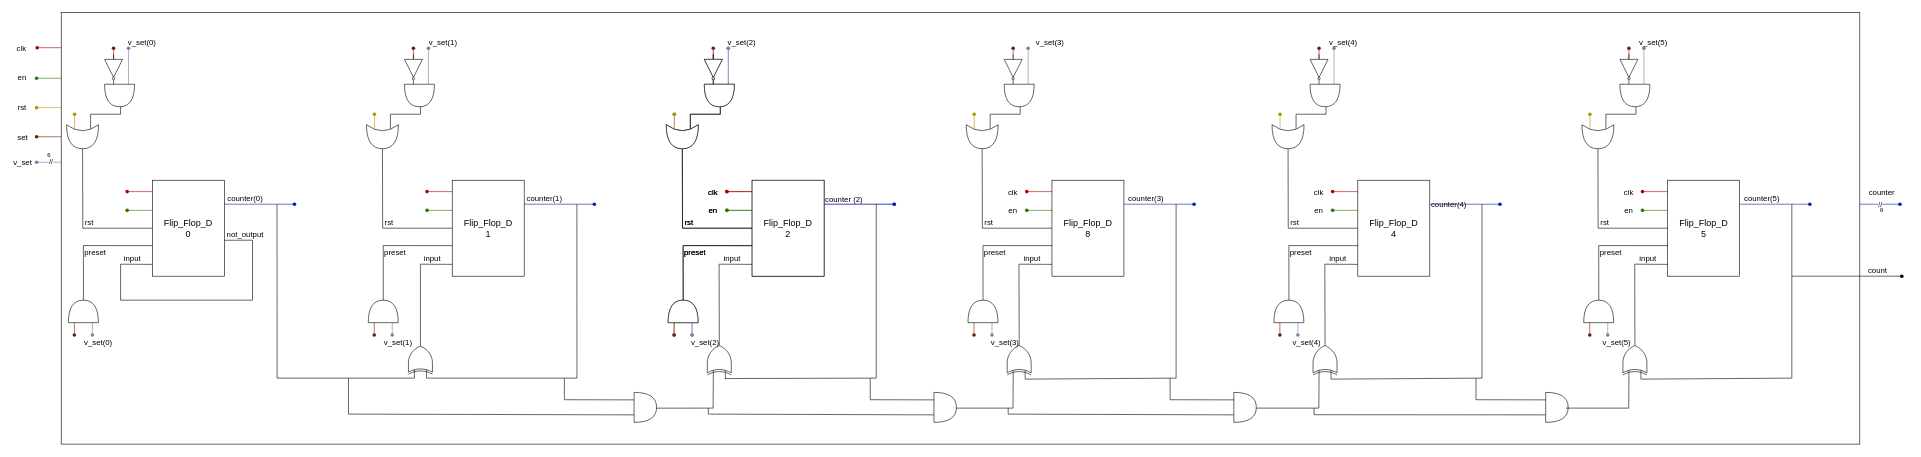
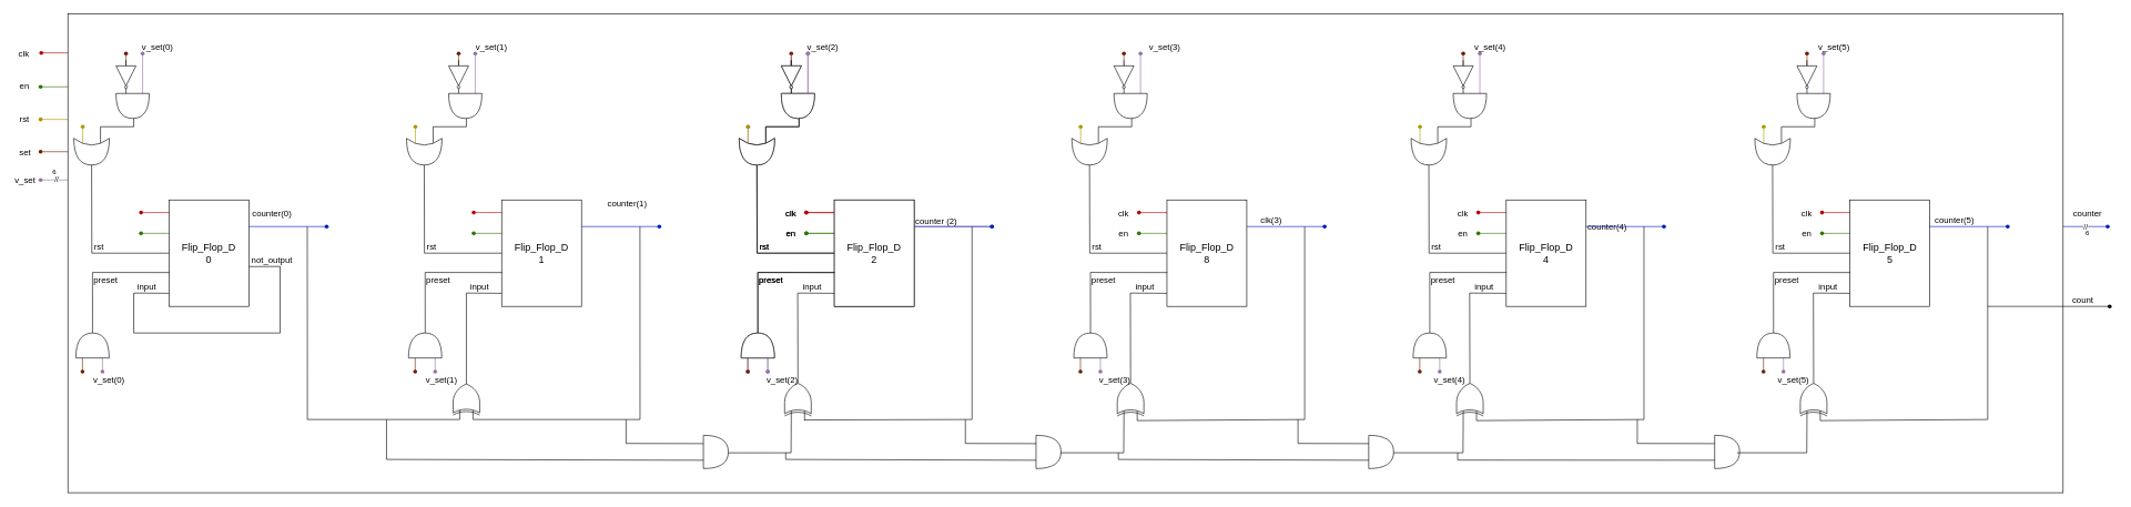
- <mxCell id="59" value="&lt;font style=&quot;font-size: 13px;&quot;&gt;counter(0)&lt;/font&gt;" style="text;html=1;align=center;verticalAlign=middle;whiteSpace=wrap;rounded=0;container=0;" vertex="1" parent="1"><mxGeometry x="388" y="320" width="40" height="20" as="geometry" /></mxCell>
+ <mxCell id="59" value="&lt;font style=&quot;font-size: 13px;&quot;&gt;counter(0)&lt;/font&gt;" style="text;html=1;align=center;verticalAlign=middle;whiteSpace=wrap;rounded=0;container=0;" vertex="1" parent="1"><mxGeometry x="388" y="310" width="40" height="20" as="geometry" /></mxCell>
- <mxCell id="87" value="&lt;span style=&quot;font-size: 13px;&quot;&gt;counter(1)&lt;/span&gt;" style="text;html=1;align=center;verticalAlign=middle;whiteSpace=wrap;rounded=0;container=0;" vertex="1" parent="1"><mxGeometry x="887" y="320" width="40" height="20" as="geometry" /></mxCell>
+ <mxCell id="87" value="&lt;span style=&quot;font-size: 13px;&quot;&gt;counter(1)&lt;/span&gt;" style="text;html=1;align=center;verticalAlign=middle;whiteSpace=wrap;rounded=0;container=0;" vertex="1" parent="1"><mxGeometry x="922" y="295" width="40" height="20" as="geometry" /></mxCell>
- <mxCell id="167" value="&lt;font style=&quot;font-size: 13px;&quot;&gt;counter(3)&lt;/font&gt;" style="text;html=1;align=center;verticalAlign=middle;whiteSpace=wrap;rounded=0;container=0;" vertex="1" parent="1"><mxGeometry x="1890" y="320" width="40" height="20" as="geometry" /></mxCell>
+ <mxCell id="167" value="&lt;font style=&quot;font-size: 13px;&quot;&gt;clk(3)&lt;/font&gt;" style="text;html=1;align=center;verticalAlign=middle;whiteSpace=wrap;rounded=0;container=0;" vertex="1" parent="1"><mxGeometry x="1890" y="320" width="40" height="20" as="geometry" /></mxCell>
